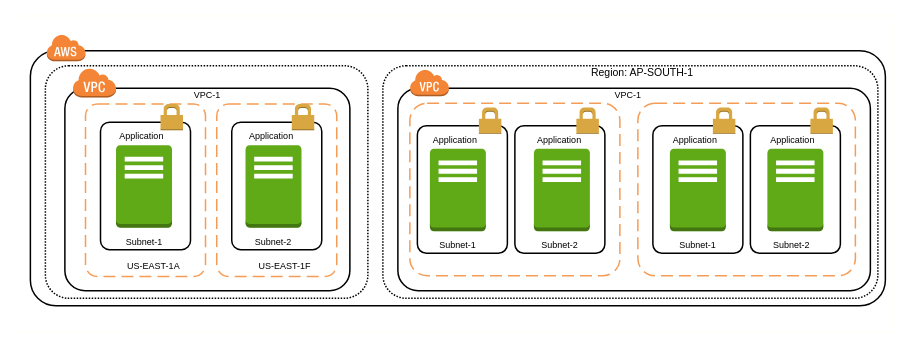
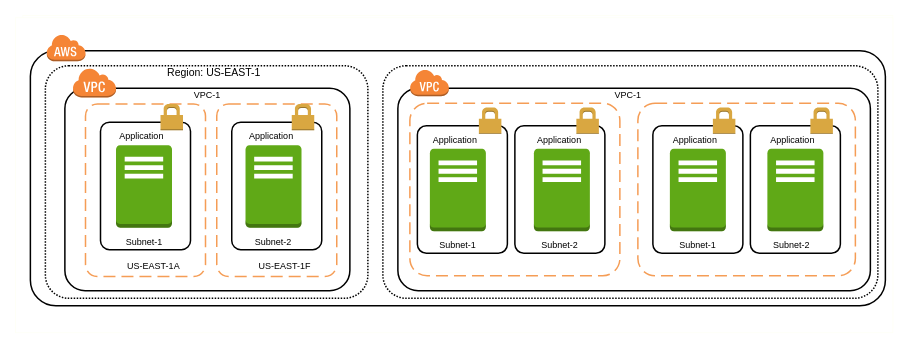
+ <mxCell id="15" value="Region: US-EAST-1" style="text;html=1;strokeColor=none;fillColor=none;align=center;verticalAlign=middle;whiteSpace=wrap;rounded=0;fontSize=14;" parent="1" vertex="1"><mxGeometry x="220" y="86" width="130" height="20" as="geometry" /></mxCell>
- <mxCell id="14" value="Region: AP-SOUTH-1" style="text;html=1;strokeColor=none;fillColor=none;align=center;verticalAlign=middle;whiteSpace=wrap;rounded=0;fontSize=14;" parent="1" vertex="1"><mxGeometry x="786" y="86" width="140" height="20" as="geometry" /></mxCell>
